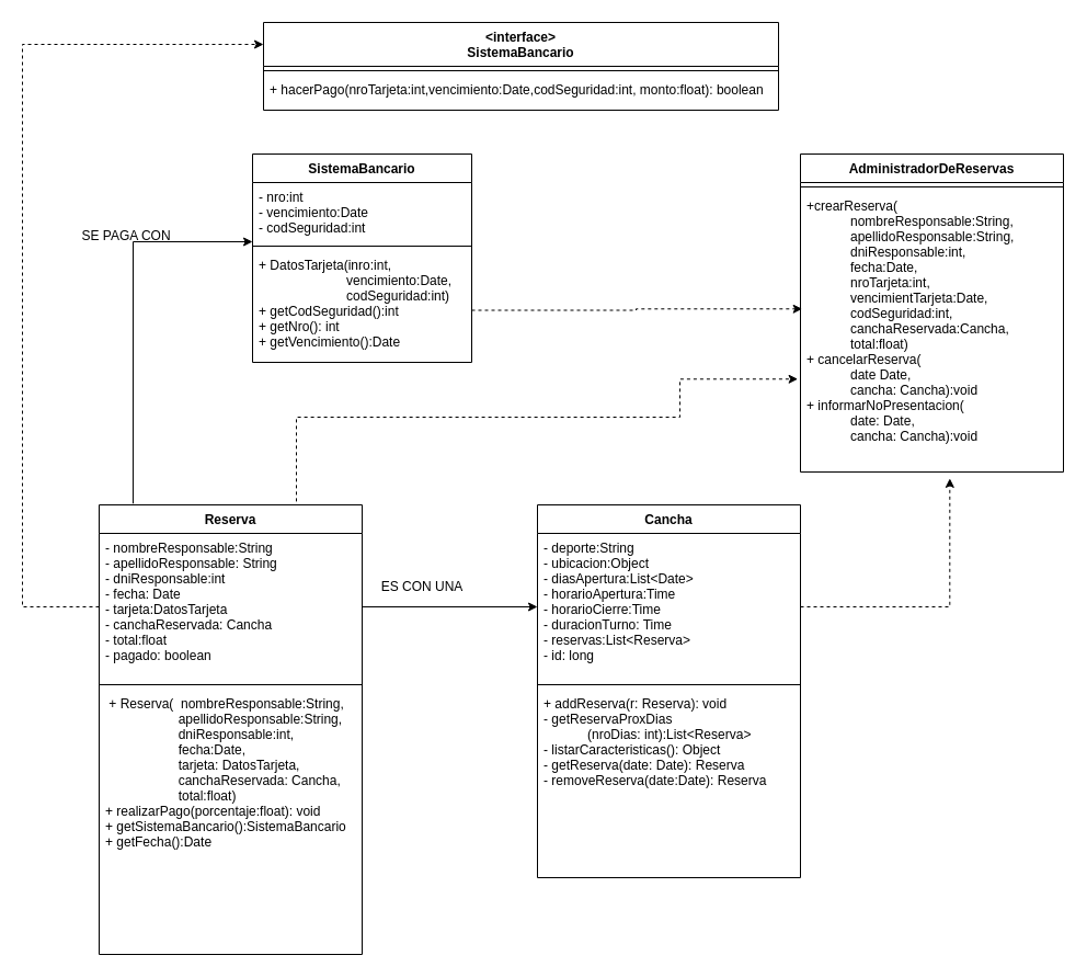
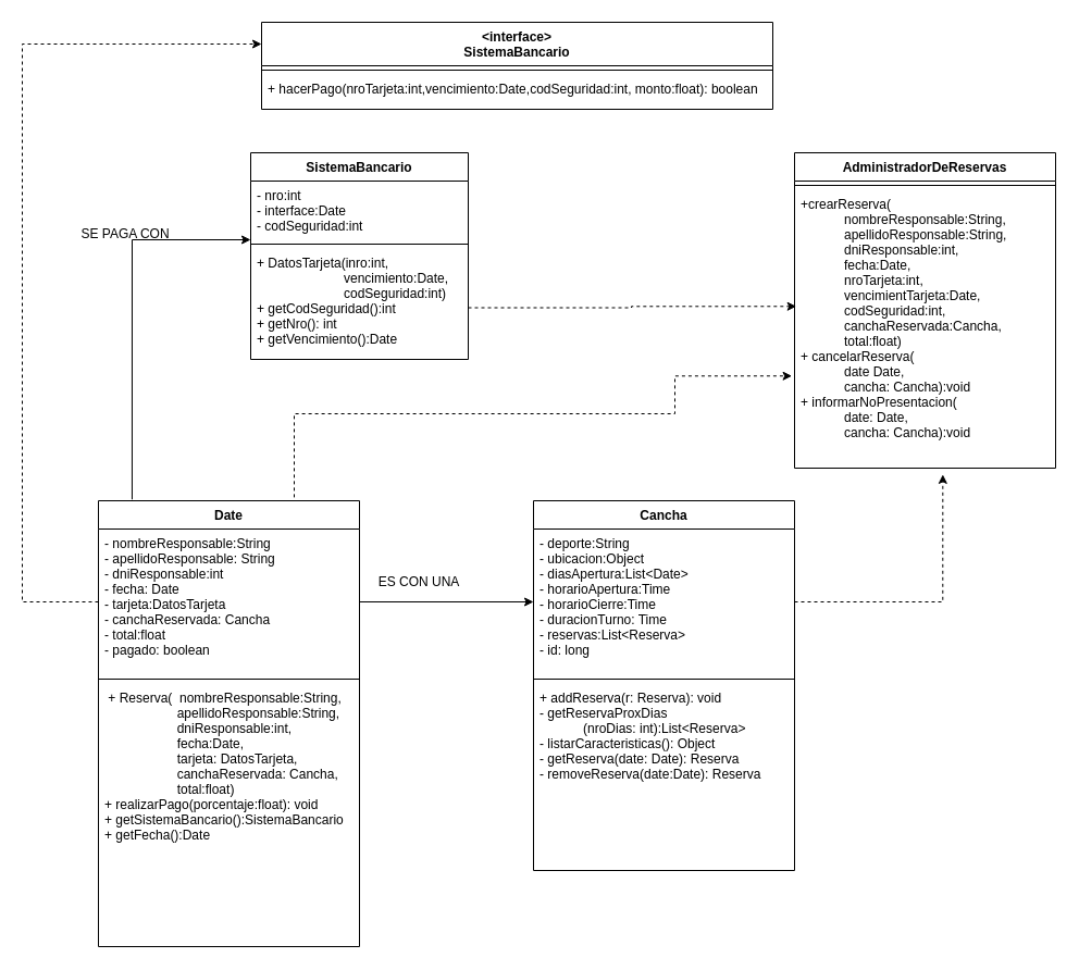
- <mxCell id="7" value="- nro:int&#10;- vencimiento:Date&#10;- codSeguridad:int" style="text;strokeColor=none;fillColor=none;align=left;verticalAlign=top;spacingLeft=4;spacingRight=4;overflow=hidden;rotatable=0;points=[[0,0.5],[1,0.5]];portConstraint=eastwest;" vertex="1" parent="6"><mxGeometry y="26" width="200" height="54" as="geometry" /></mxCell>
+ <mxCell id="7" value="- nro:int&#10;- interface:Date&#10;- codSeguridad:int" style="text;strokeColor=none;fillColor=none;align=left;verticalAlign=top;spacingLeft=4;spacingRight=4;overflow=hidden;rotatable=0;points=[[0,0.5],[1,0.5]];portConstraint=eastwest;" vertex="1" parent="6"><mxGeometry y="26" width="200" height="54" as="geometry" /></mxCell>
- <mxCell id="10" value="Reserva" style="swimlane;fontStyle=1;align=center;verticalAlign=top;childLayout=stackLayout;horizontal=1;startSize=26;horizontalStack=0;resizeParent=1;resizeParentMax=0;resizeLast=0;collapsible=1;marginBottom=0;fontFamily=Helvetica;fontSize=12;" vertex="1" parent="1"><mxGeometry x="90" y="460" width="240" height="410" as="geometry" /></mxCell>
+ <mxCell id="10" value="Date" style="swimlane;fontStyle=1;align=center;verticalAlign=top;childLayout=stackLayout;horizontal=1;startSize=26;horizontalStack=0;resizeParent=1;resizeParentMax=0;resizeLast=0;collapsible=1;marginBottom=0;fontFamily=Helvetica;fontSize=12;" vertex="1" parent="1"><mxGeometry x="90" y="460" width="240" height="410" as="geometry" /></mxCell>
